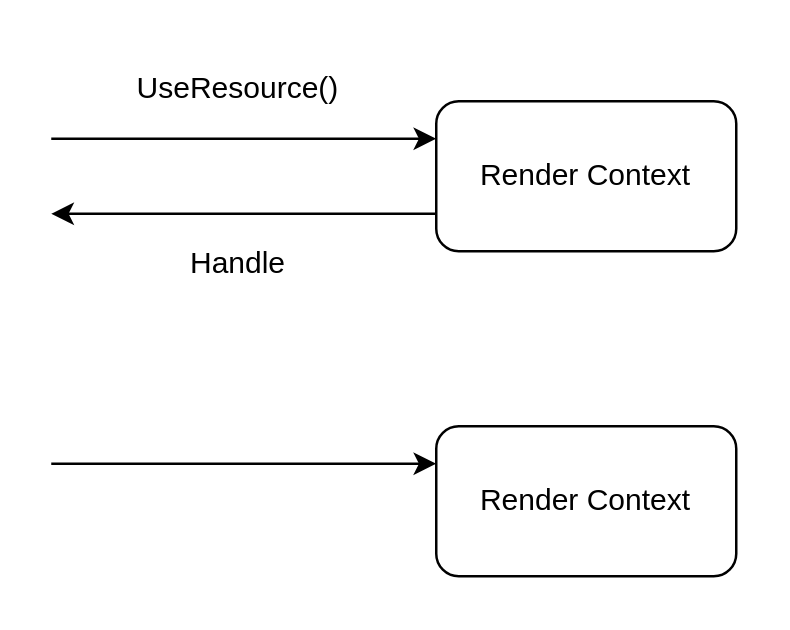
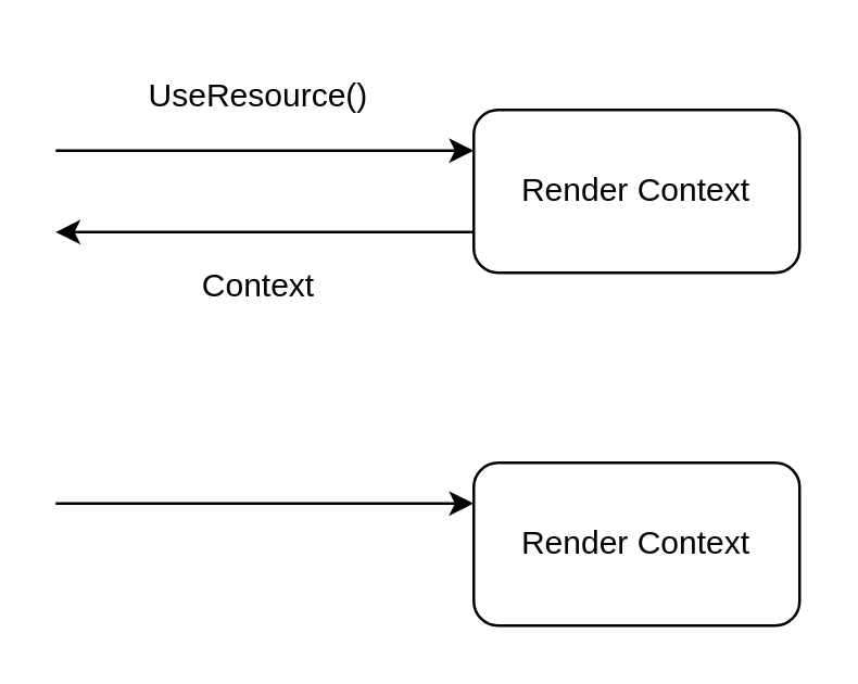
- <mxCell id="6" value="Handle" style="text;html=1;strokeColor=none;fillColor=none;align=center;verticalAlign=middle;whiteSpace=wrap;rounded=0;" vertex="1" parent="1"><mxGeometry x="40" y="90" width="110" height="30" as="geometry" /></mxCell>
+ <mxCell id="6" value="Context" style="text;html=1;strokeColor=none;fillColor=none;align=center;verticalAlign=middle;whiteSpace=wrap;rounded=0;" vertex="1" parent="1"><mxGeometry x="40" y="90" width="110" height="30" as="geometry" /></mxCell>
